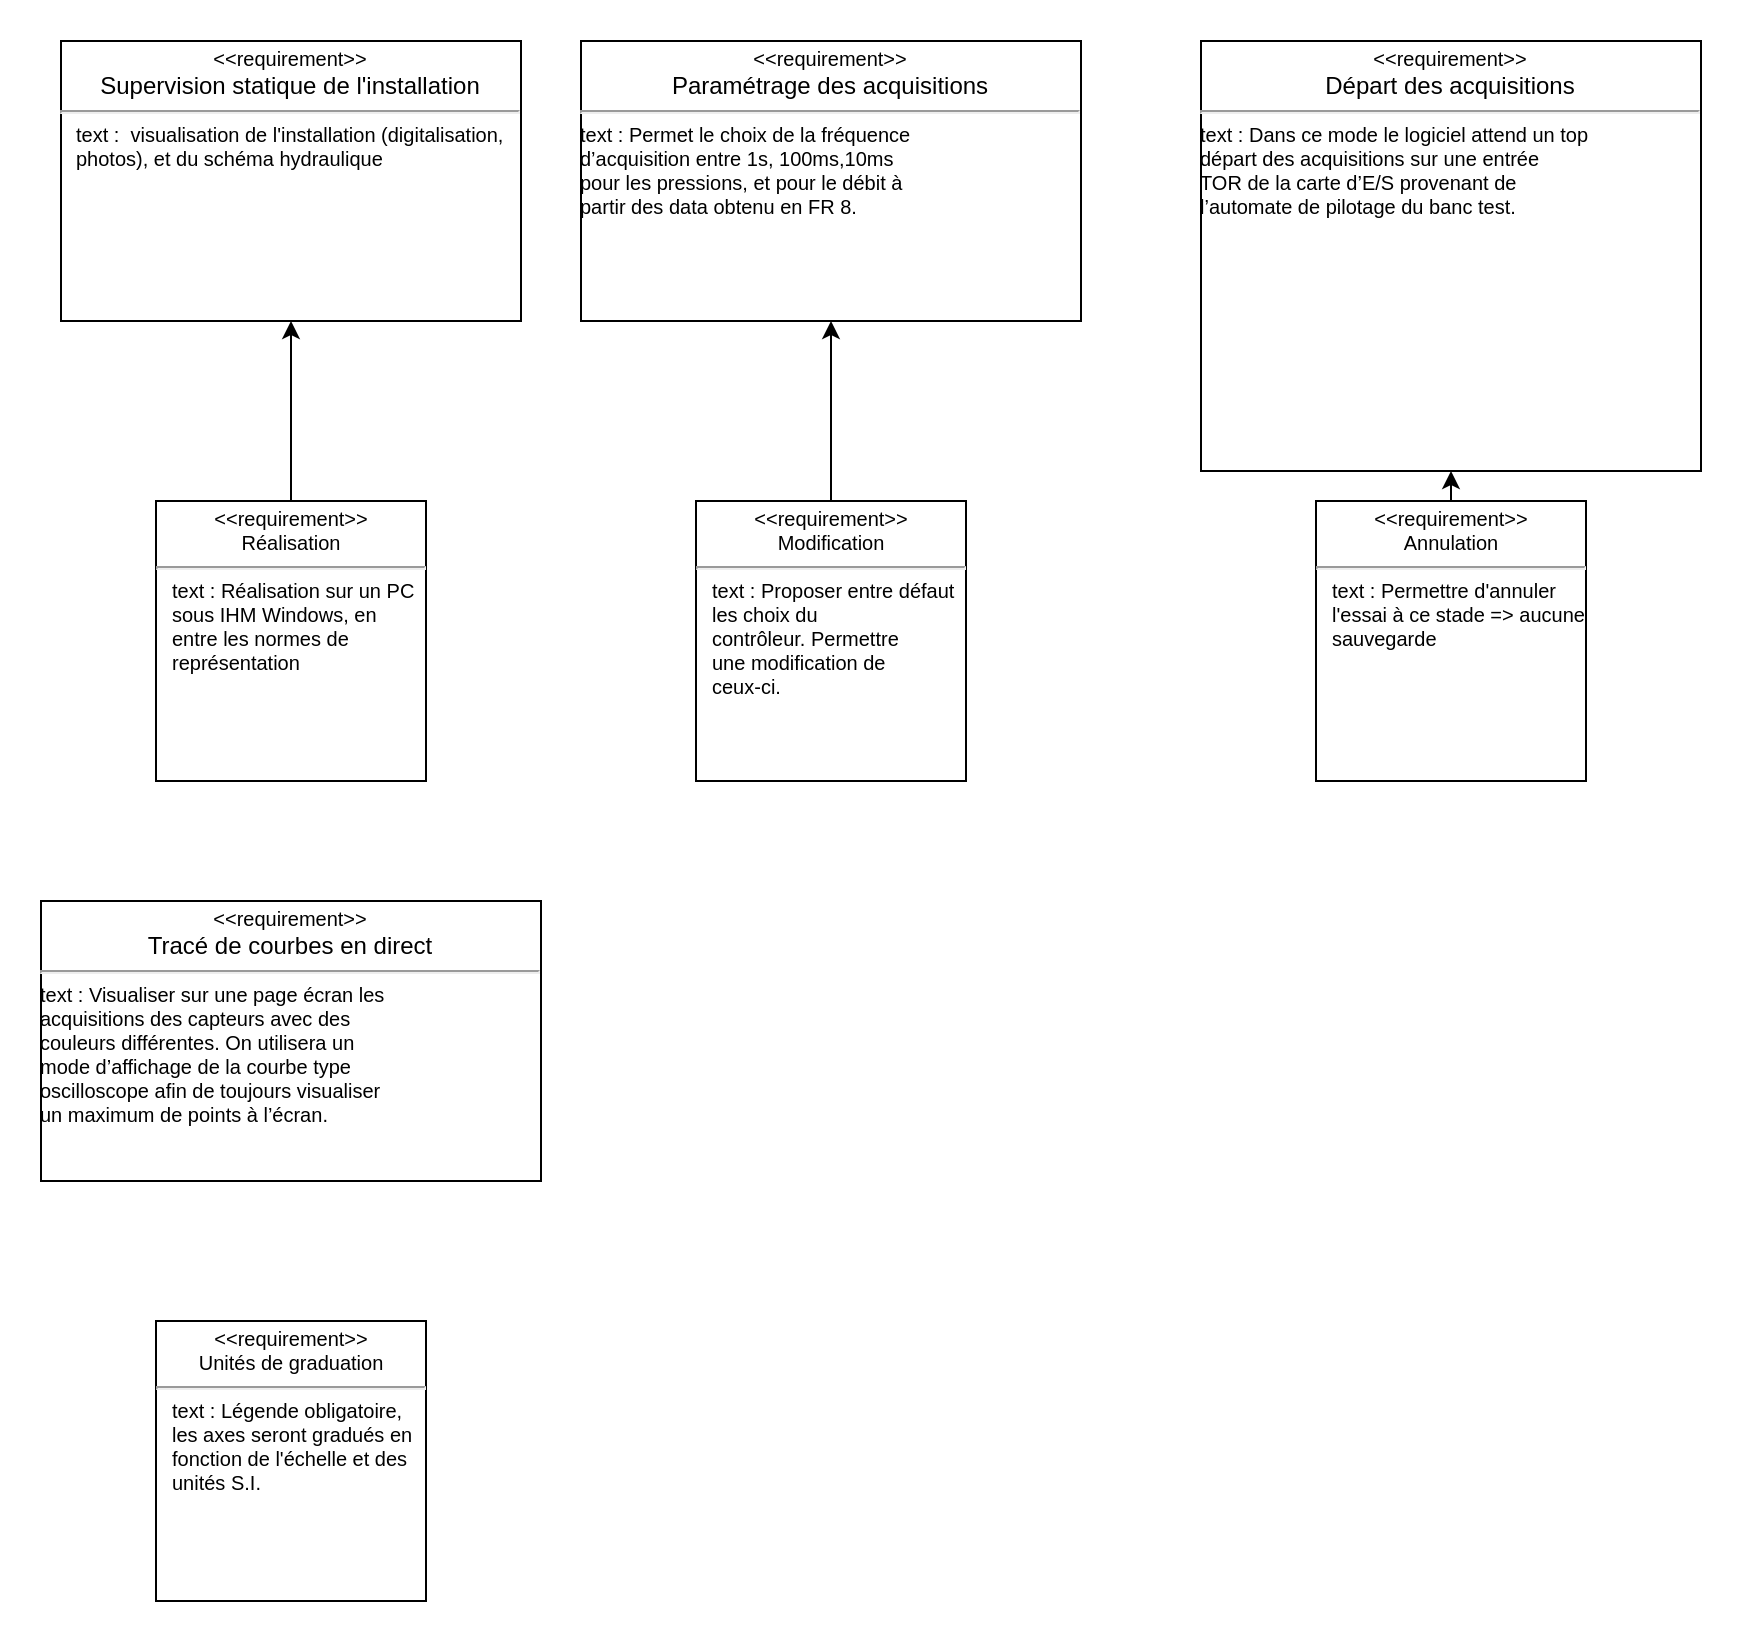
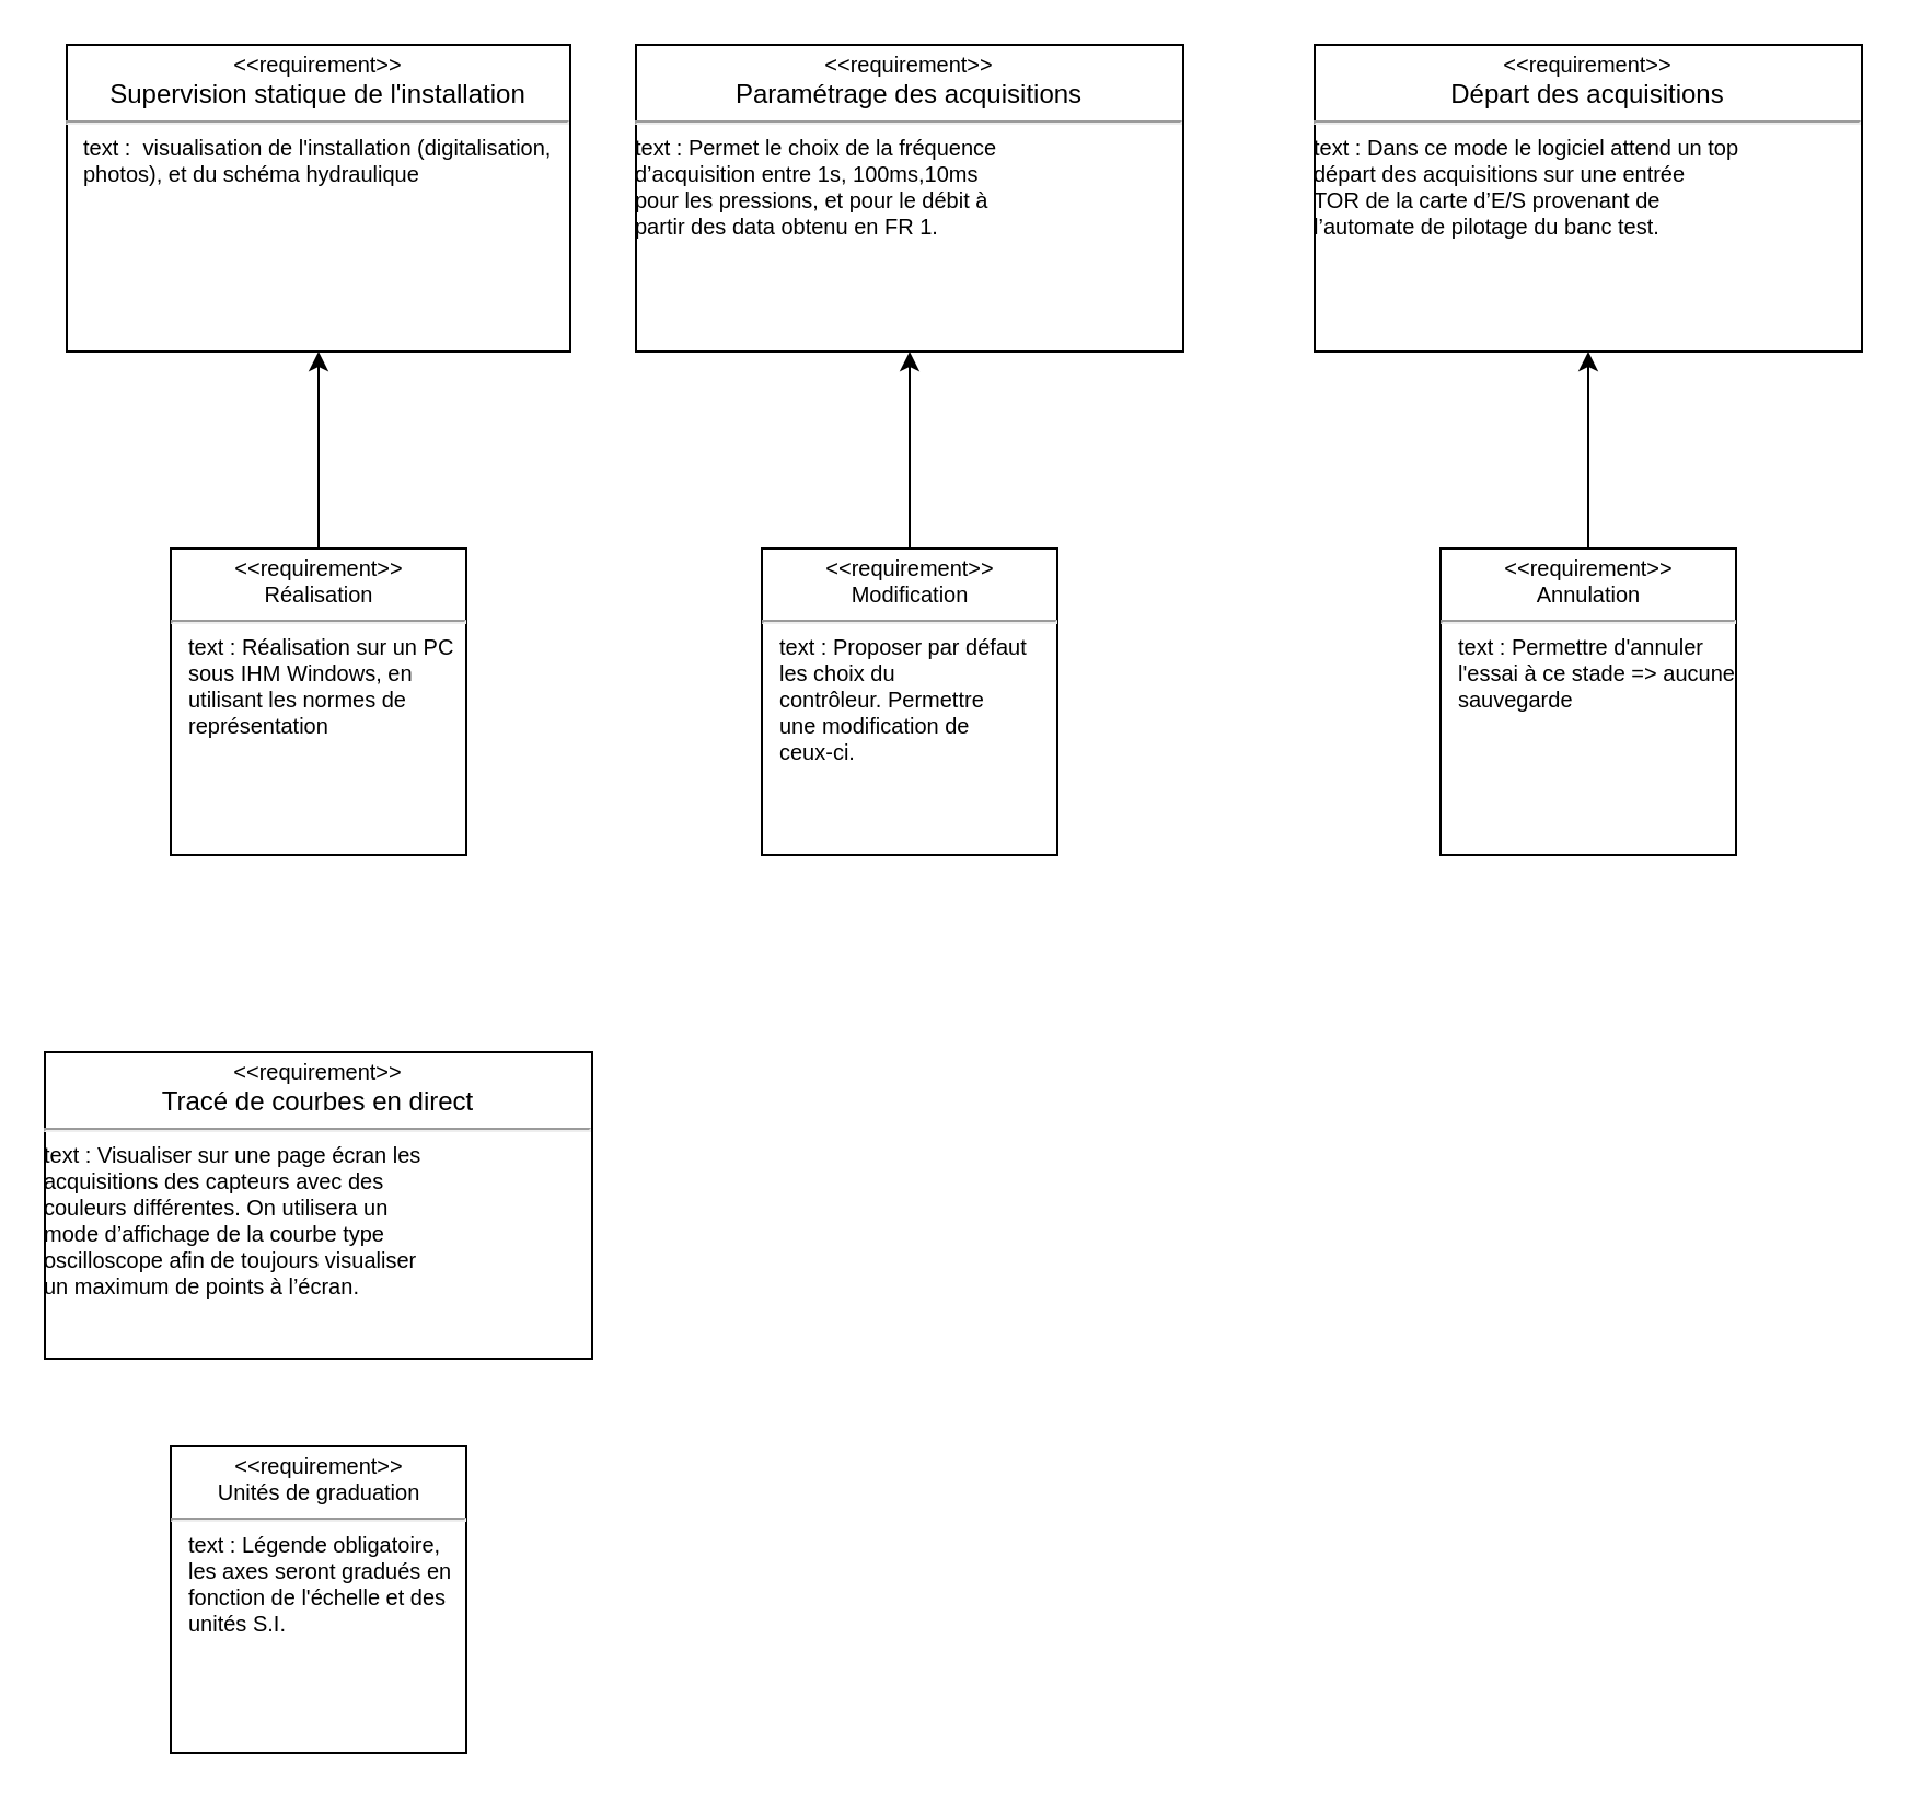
- <mxCell id="6" value="&lt;p style=&quot;margin: 0px ; margin-top: 4px ; text-align: center&quot;&gt;&amp;lt;&amp;lt;requirement&amp;gt;&amp;gt;&lt;br&gt;&lt;span style=&quot;font-size: 12px&quot;&gt;Paramétrage des acquisitions&lt;/span&gt;&lt;/p&gt;&lt;hr&gt;&lt;div style=&quot;padding: 0px ; margin: 0px&quot;&gt;&lt;div&gt;&lt;div style=&quot;text-align: left&quot;&gt;&lt;span&gt;text :&amp;nbsp;&lt;/span&gt;&lt;span&gt;Permet le choix de la fréquence&lt;/span&gt;&lt;/div&gt;&lt;font style=&quot;font-size: 10px&quot;&gt;&lt;div style=&quot;text-align: left&quot;&gt;&lt;span&gt;d’acquisition entre 1s, 100ms,10ms&lt;/span&gt;&lt;/div&gt;&lt;span&gt;&lt;div style=&quot;text-align: left&quot;&gt;&lt;span&gt;pour les pressions, et pour le débit à&lt;/span&gt;&lt;/div&gt;&lt;div style=&quot;text-align: left&quot;&gt;&lt;span&gt;partir des data obtenu en FR 8.&amp;nbsp;&lt;/span&gt;&lt;/div&gt;&lt;/span&gt;&lt;/font&gt;&lt;/div&gt;&lt;div style=&quot;text-align: left&quot;&gt;&lt;br&gt;&lt;/div&gt;&lt;/div&gt;" style="shape=rect;html=1;overflow=fill;whiteSpace=wrap;fontSize=10;" vertex="1" parent="1"><mxGeometry x="290" y="20" width="250" height="140" as="geometry" /></mxCell>
+ <mxCell id="6" value="&lt;p style=&quot;margin: 0px ; margin-top: 4px ; text-align: center&quot;&gt;&amp;lt;&amp;lt;requirement&amp;gt;&amp;gt;&lt;br&gt;&lt;span style=&quot;font-size: 12px&quot;&gt;Paramétrage des acquisitions&lt;/span&gt;&lt;/p&gt;&lt;hr&gt;&lt;div style=&quot;padding: 0px ; margin: 0px&quot;&gt;&lt;div&gt;&lt;div style=&quot;text-align: left&quot;&gt;&lt;span&gt;text :&amp;nbsp;&lt;/span&gt;&lt;span&gt;Permet le choix de la fréquence&lt;/span&gt;&lt;/div&gt;&lt;font style=&quot;font-size: 10px&quot;&gt;&lt;div style=&quot;text-align: left&quot;&gt;&lt;span&gt;d’acquisition entre 1s, 100ms,10ms&lt;/span&gt;&lt;/div&gt;&lt;span&gt;&lt;div style=&quot;text-align: left&quot;&gt;&lt;span&gt;pour les pressions, et pour le débit à&lt;/span&gt;&lt;/div&gt;&lt;div style=&quot;text-align: left&quot;&gt;&lt;span&gt;partir des data obtenu en FR 1.&amp;nbsp;&lt;/span&gt;&lt;/div&gt;&lt;/span&gt;&lt;/font&gt;&lt;/div&gt;&lt;div style=&quot;text-align: left&quot;&gt;&lt;br&gt;&lt;/div&gt;&lt;/div&gt;" style="shape=rect;html=1;overflow=fill;whiteSpace=wrap;fontSize=10;" vertex="1" parent="1"><mxGeometry x="290" y="20" width="250" height="140" as="geometry" /></mxCell>
- <mxCell id="9" value="&lt;p style=&quot;margin: 0px ; margin-top: 4px ; text-align: center&quot;&gt;&amp;lt;&amp;lt;requirement&amp;gt;&amp;gt;&lt;br&gt;&lt;span style=&quot;font-size: 12px&quot;&gt;Départ des acquisitions&lt;/span&gt;&lt;/p&gt;&lt;hr&gt;&lt;div style=&quot;padding: 0px ; margin: 0px&quot;&gt;&lt;div&gt;&lt;div style=&quot;text-align: left&quot;&gt;text :&lt;font style=&quot;font-size: 10px&quot;&gt;&lt;font&gt;&amp;nbsp;&lt;/font&gt;&lt;span style=&quot;text-align: center&quot;&gt;Dans ce mode le logiciel attend un top&lt;br/&gt;départ des acquisitions sur une entrée&lt;br/&gt;&lt;/span&gt;&lt;span style=&quot;text-align: center&quot;&gt;TOR de la carte d’E/S provenant de&lt;br/&gt;l’automate de pilotage du banc test.&lt;/span&gt;&lt;/font&gt;&lt;/div&gt;&lt;br/&gt;&#09;&#09;&lt;br/&gt;&#09;&lt;br/&gt;&#09;&lt;br/&gt;&#09;&#09;&lt;/div&gt;&lt;div style=&quot;text-align: left&quot;&gt;&lt;br&gt;&lt;/div&gt;&lt;/div&gt;" style="shape=rect;html=1;overflow=fill;whiteSpace=wrap;fontSize=10;" vertex="1" parent="1"><mxGeometry x="600" y="20" width="250" height="215" as="geometry" /></mxCell>
+ <mxCell id="9" value="&lt;p style=&quot;margin: 0px ; margin-top: 4px ; text-align: center&quot;&gt;&amp;lt;&amp;lt;requirement&amp;gt;&amp;gt;&lt;br&gt;&lt;span style=&quot;font-size: 12px&quot;&gt;Départ des acquisitions&lt;/span&gt;&lt;/p&gt;&lt;hr&gt;&lt;div style=&quot;padding: 0px ; margin: 0px&quot;&gt;&lt;div&gt;&lt;div style=&quot;text-align: left&quot;&gt;text :&lt;font style=&quot;font-size: 10px&quot;&gt;&lt;font&gt;&amp;nbsp;&lt;/font&gt;&lt;span style=&quot;text-align: center&quot;&gt;Dans ce mode le logiciel attend un top&lt;br/&gt;départ des acquisitions sur une entrée&lt;br/&gt;&lt;/span&gt;&lt;span style=&quot;text-align: center&quot;&gt;TOR de la carte d’E/S provenant de&lt;br/&gt;l’automate de pilotage du banc test.&lt;/span&gt;&lt;/font&gt;&lt;/div&gt;&lt;br/&gt;&#09;&#09;&lt;br/&gt;&#09;&lt;br/&gt;&#09;&lt;br/&gt;&#09;&#09;&lt;/div&gt;&lt;div style=&quot;text-align: left&quot;&gt;&lt;br&gt;&lt;/div&gt;&lt;/div&gt;" style="shape=rect;html=1;overflow=fill;whiteSpace=wrap;fontSize=10;" vertex="1" parent="1"><mxGeometry x="600" y="20" width="250" height="140" as="geometry" /></mxCell>
- <mxCell id="4" value="&lt;p style=&quot;margin: 4px 0px 0px&quot;&gt;&amp;lt;&amp;lt;requirement&amp;gt;&amp;gt;&lt;br&gt;&lt;span&gt;Réalisation&lt;/span&gt;&lt;br&gt;&lt;/p&gt;&lt;hr&gt;&lt;p style=&quot;text-align: left ; margin: 0px 0px 0px 8px&quot;&gt;text :&amp;nbsp;&lt;span&gt;Réalisation sur un PC sous IHM Windows, en entre les normes de représentation&lt;/span&gt;&lt;/p&gt;" style="shape=rect;html=1;overflow=fill;whiteSpace=wrap;fontSize=10;align=center;" vertex="1" parent="1"><mxGeometry x="77.5" y="250" width="135" height="140" as="geometry" /></mxCell>
+ <mxCell id="4" value="&lt;p style=&quot;margin: 4px 0px 0px&quot;&gt;&amp;lt;&amp;lt;requirement&amp;gt;&amp;gt;&lt;br&gt;&lt;span&gt;Réalisation&lt;/span&gt;&lt;br&gt;&lt;/p&gt;&lt;hr&gt;&lt;p style=&quot;text-align: left ; margin: 0px 0px 0px 8px&quot;&gt;text :&amp;nbsp;&lt;span&gt;Réalisation sur un PC sous IHM Windows, en utilisant les normes de représentation&lt;/span&gt;&lt;/p&gt;" style="shape=rect;html=1;overflow=fill;whiteSpace=wrap;fontSize=10;align=center;" vertex="1" parent="1"><mxGeometry x="77.5" y="250" width="135" height="140" as="geometry" /></mxCell>
- <mxCell id="8" value="&lt;p style=&quot;margin: 0px ; margin-top: 4px ; text-align: center&quot;&gt;&amp;lt;&amp;lt;requirement&amp;gt;&amp;gt;&lt;br&gt;&lt;span&gt;Modification&lt;/span&gt;&lt;br&gt;&lt;/p&gt;&lt;hr&gt;&lt;p style=&quot;text-align: left ; margin: 0px 0px 0px 8px&quot;&gt;text :&amp;nbsp;&lt;span style=&quot;text-align: center&quot;&gt;&lt;font style=&quot;font-size: 10px&quot;&gt;Proposer entre défaut&lt;br/&gt;les choix du&lt;br/&gt;contrôleur. Permettre&lt;br/&gt;une modification de&lt;br/&gt;ceux-ci.&lt;/font&gt;&lt;/span&gt;&lt;/p&gt;&lt;br/&gt;&#09;&#09;&lt;br/&gt;&#09;&lt;br/&gt;&#09;&lt;br/&gt;&#09;&#09;" style="shape=rect;html=1;overflow=fill;whiteSpace=wrap;fontSize=10;" vertex="1" parent="1"><mxGeometry x="347.5" y="250" width="135" height="140" as="geometry" /></mxCell>
+ <mxCell id="8" value="&lt;p style=&quot;margin: 0px ; margin-top: 4px ; text-align: center&quot;&gt;&amp;lt;&amp;lt;requirement&amp;gt;&amp;gt;&lt;br&gt;&lt;span&gt;Modification&lt;/span&gt;&lt;br&gt;&lt;/p&gt;&lt;hr&gt;&lt;p style=&quot;text-align: left ; margin: 0px 0px 0px 8px&quot;&gt;text :&amp;nbsp;&lt;span style=&quot;text-align: center&quot;&gt;&lt;font style=&quot;font-size: 10px&quot;&gt;Proposer par défaut&lt;br/&gt;les choix du&lt;br/&gt;contrôleur. Permettre&lt;br/&gt;une modification de&lt;br/&gt;ceux-ci.&lt;/font&gt;&lt;/span&gt;&lt;/p&gt;&lt;br/&gt;&#09;&#09;&lt;br/&gt;&#09;&lt;br/&gt;&#09;&lt;br/&gt;&#09;&#09;" style="shape=rect;html=1;overflow=fill;whiteSpace=wrap;fontSize=10;" vertex="1" parent="1"><mxGeometry x="347.5" y="250" width="135" height="140" as="geometry" /></mxCell>
- <mxCell id="12" value="&lt;p style=&quot;margin: 0px ; margin-top: 4px ; text-align: center&quot;&gt;&amp;lt;&amp;lt;requirement&amp;gt;&amp;gt;&lt;br&gt;&lt;span style=&quot;font-size: 12px&quot;&gt;Tracé de courbes en direct&lt;/span&gt;&lt;/p&gt;&lt;hr&gt;&lt;div style=&quot;padding: 0px ; margin: 0px&quot;&gt;&lt;div&gt;&lt;div style=&quot;text-align: left&quot;&gt;text :&lt;font&gt;&lt;font style=&quot;font-size: 10px&quot;&gt;&amp;nbsp;&lt;/font&gt;&lt;font style=&quot;font-size: 10px&quot;&gt;&lt;span&gt;Visualiser sur une page écran les&lt;br/&gt;acquisitions des capteurs avec des&lt;br/&gt;couleurs différentes. On utilisera un&lt;br/&gt;&lt;/span&gt;&lt;span&gt;mode d’affichage de la courbe type&lt;br/&gt;&lt;/span&gt;&lt;span&gt;oscilloscope afin de toujours visualiser&lt;br/&gt;&lt;/span&gt;&lt;span&gt;un maximum de points à l’écran&lt;/span&gt;&lt;span style=&quot;text-align: center&quot;&gt;.&lt;/span&gt;&lt;/font&gt;&lt;/font&gt;&lt;/div&gt;&lt;br&gt;&#09;&#09;&lt;br&gt;&#09;&lt;br&gt;&#09;&lt;br&gt;&#09;&#09;&lt;/div&gt;&lt;div style=&quot;text-align: left&quot;&gt;&lt;br&gt;&lt;/div&gt;&lt;/div&gt;" style="shape=rect;html=1;overflow=fill;whiteSpace=wrap;fontSize=10;" vertex="1" parent="1"><mxGeometry x="20" y="450" width="250" height="140" as="geometry" /></mxCell>
+ <mxCell id="12" value="&lt;p style=&quot;margin: 0px ; margin-top: 4px ; text-align: center&quot;&gt;&amp;lt;&amp;lt;requirement&amp;gt;&amp;gt;&lt;br&gt;&lt;span style=&quot;font-size: 12px&quot;&gt;Tracé de courbes en direct&lt;/span&gt;&lt;/p&gt;&lt;hr&gt;&lt;div style=&quot;padding: 0px ; margin: 0px&quot;&gt;&lt;div&gt;&lt;div style=&quot;text-align: left&quot;&gt;text :&lt;font&gt;&lt;font style=&quot;font-size: 10px&quot;&gt;&amp;nbsp;&lt;/font&gt;&lt;font style=&quot;font-size: 10px&quot;&gt;&lt;span&gt;Visualiser sur une page écran les&lt;br/&gt;acquisitions des capteurs avec des&lt;br/&gt;couleurs différentes. On utilisera un&lt;br/&gt;&lt;/span&gt;&lt;span&gt;mode d’affichage de la courbe type&lt;br/&gt;&lt;/span&gt;&lt;span&gt;oscilloscope afin de toujours visualiser&lt;br/&gt;&lt;/span&gt;&lt;span&gt;un maximum de points à l’écran&lt;/span&gt;&lt;span style=&quot;text-align: center&quot;&gt;.&lt;/span&gt;&lt;/font&gt;&lt;/font&gt;&lt;/div&gt;&lt;br&gt;&#09;&#09;&lt;br&gt;&#09;&lt;br&gt;&#09;&lt;br&gt;&#09;&#09;&lt;/div&gt;&lt;div style=&quot;text-align: left&quot;&gt;&lt;br&gt;&lt;/div&gt;&lt;/div&gt;" style="shape=rect;html=1;overflow=fill;whiteSpace=wrap;fontSize=10;" vertex="1" parent="1"><mxGeometry x="20" y="480" width="250" height="140" as="geometry" /></mxCell>
